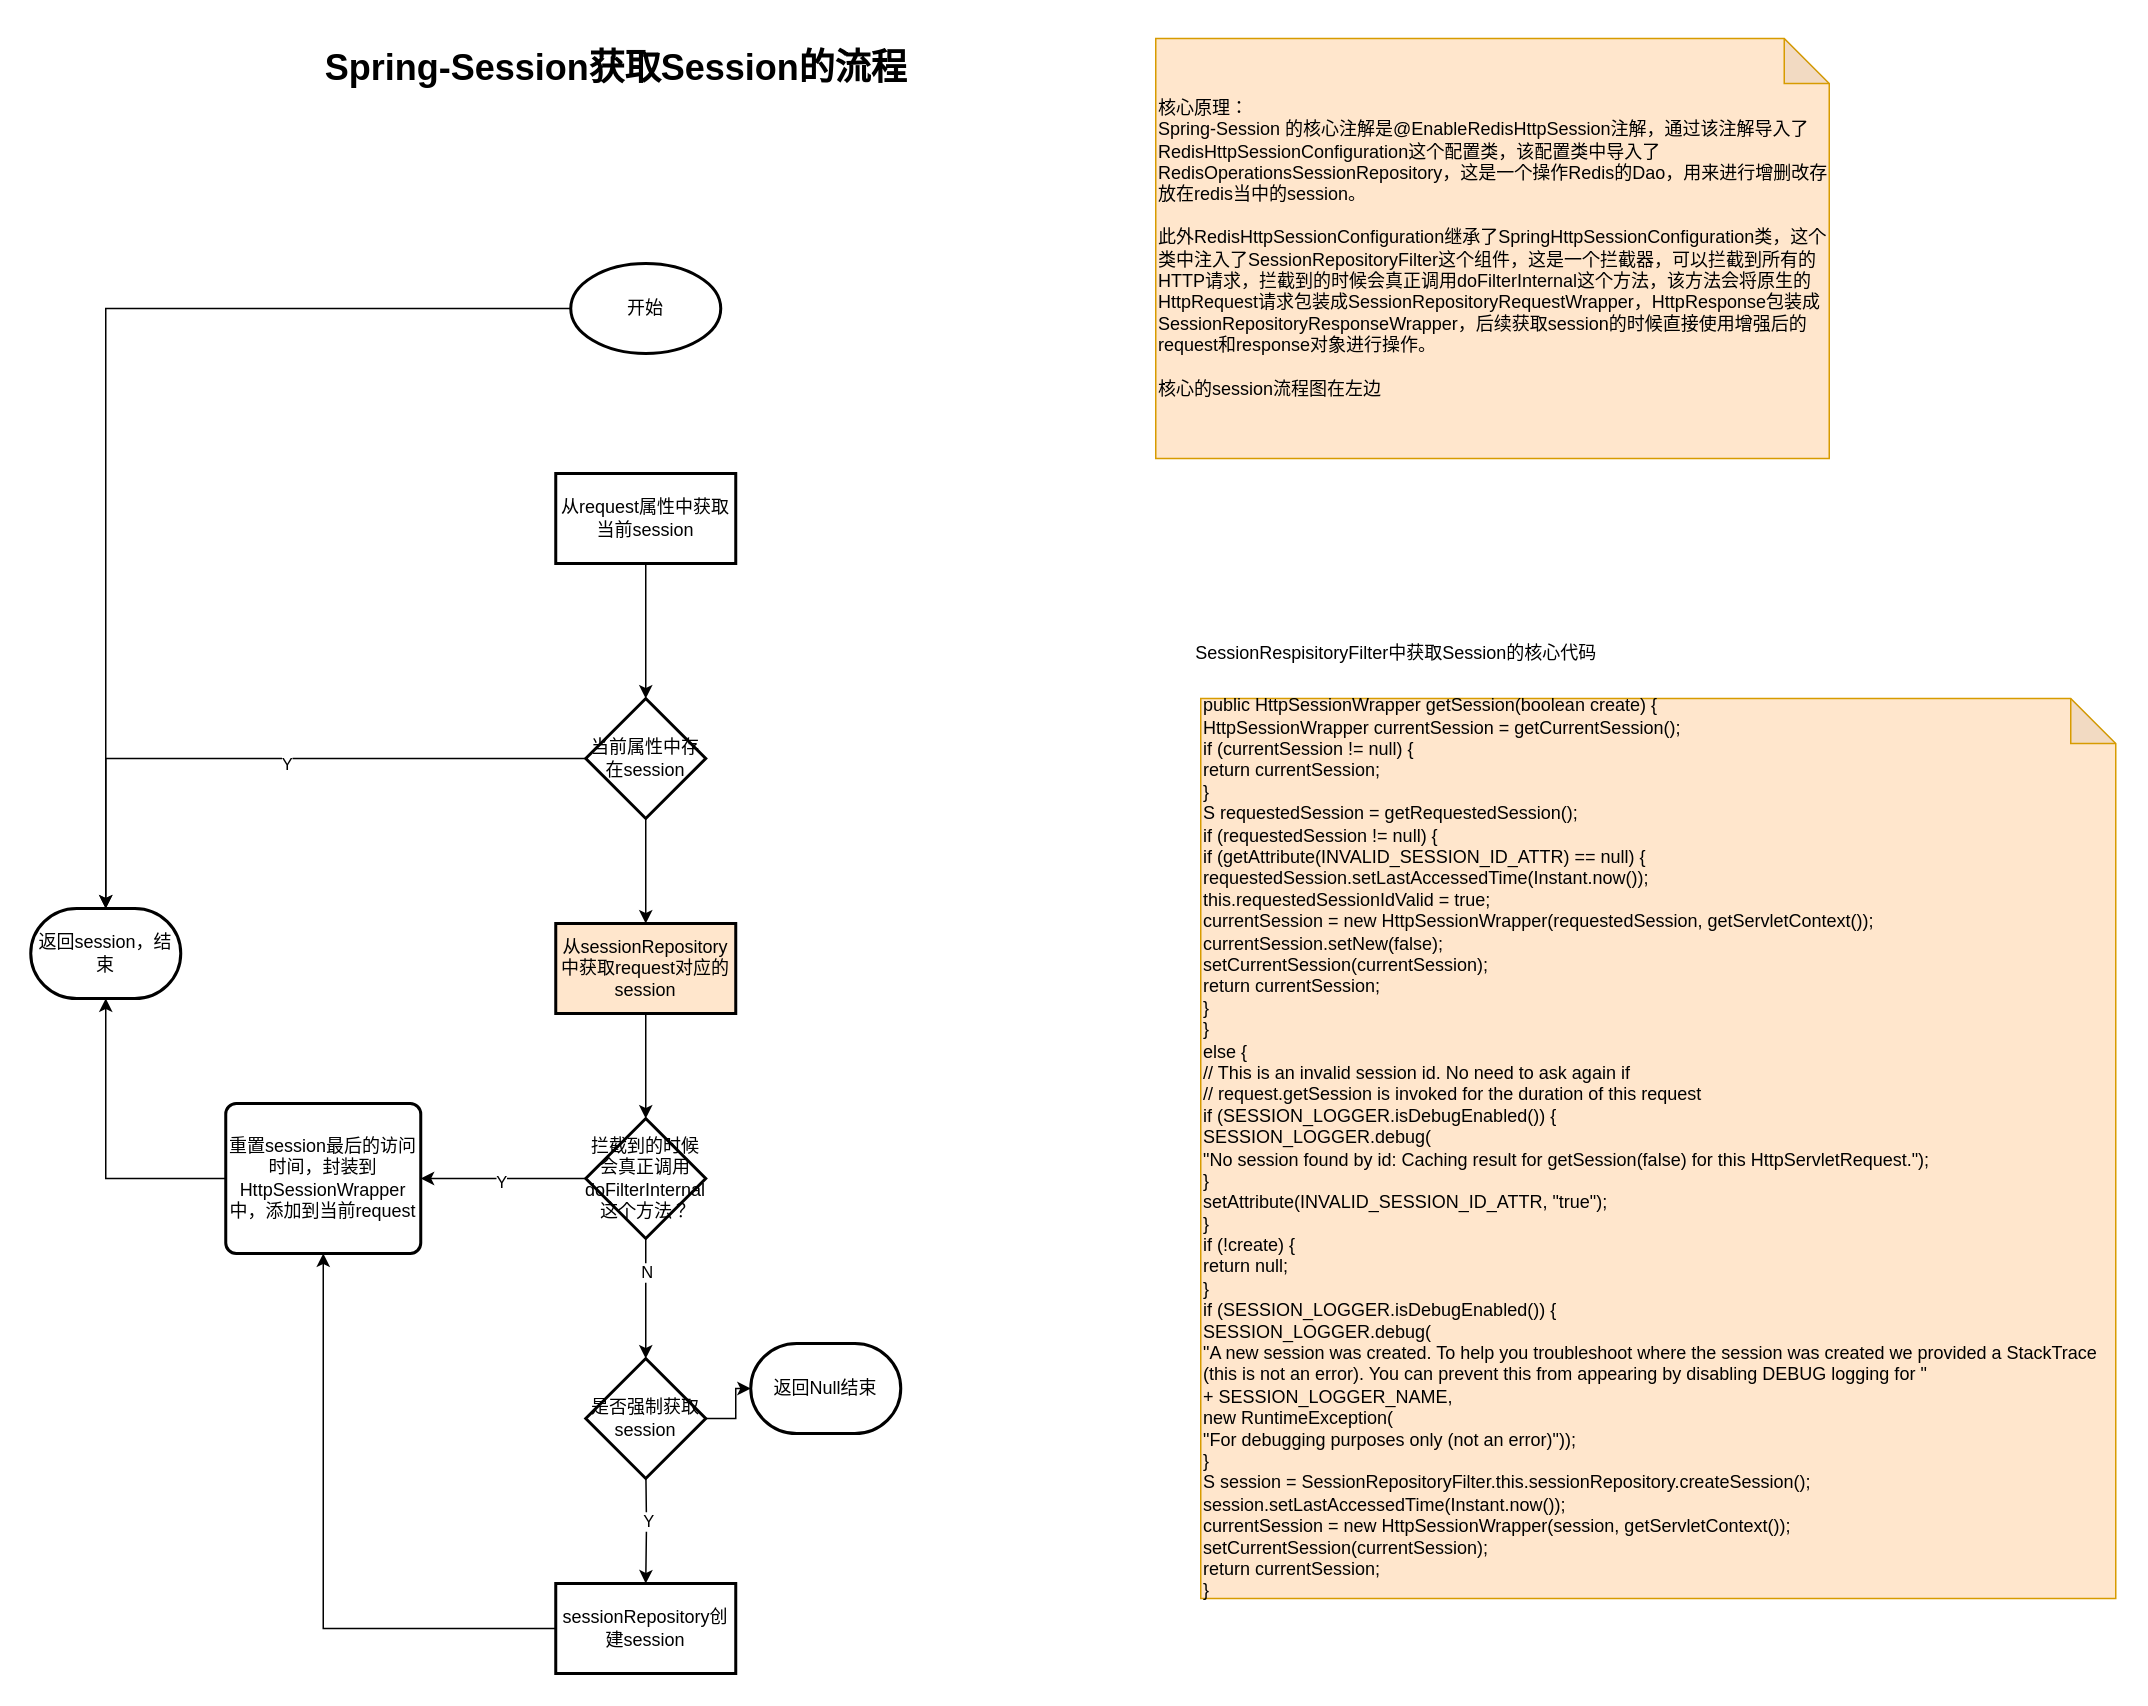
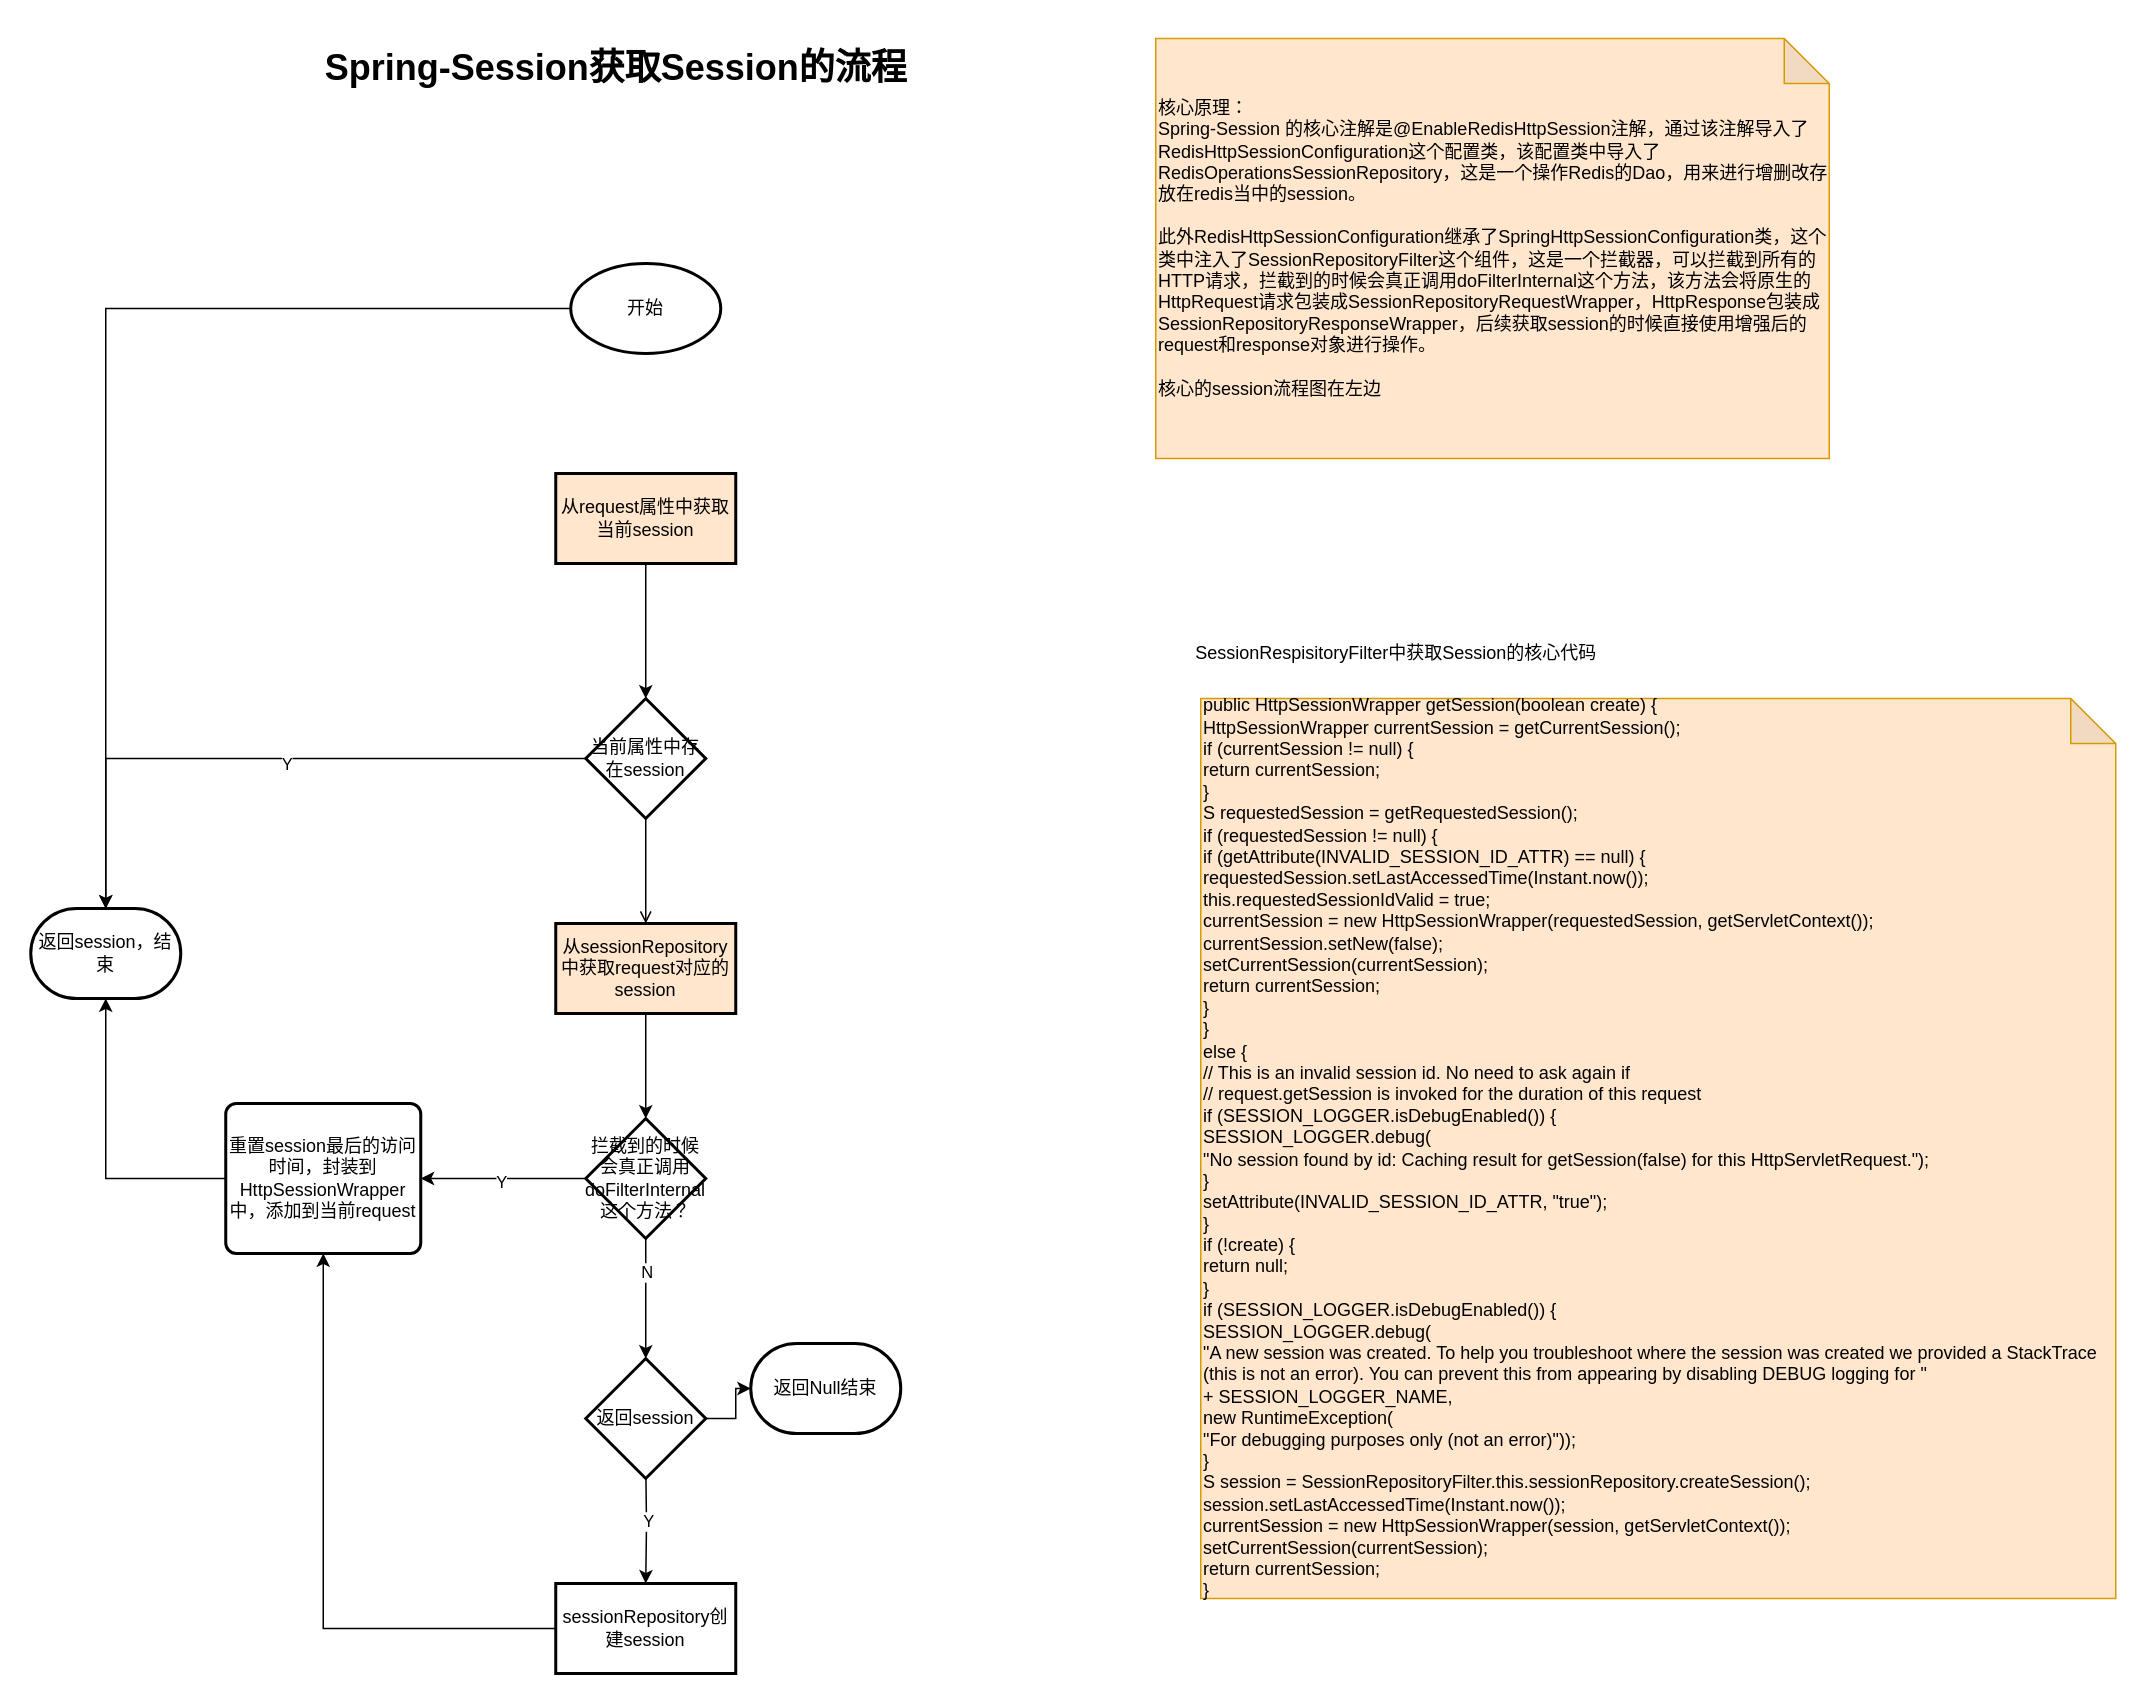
- <mxCell id="9" value="从request属性中获取当前session" style="whiteSpace=wrap;html=1;strokeWidth=2;" vertex="1" parent="1"><mxGeometry x="370" y="315" width="120" height="60" as="geometry" /></mxCell>
+ <mxCell id="9" value="从request属性中获取当前session" style="whiteSpace=wrap;html=1;strokeWidth=2;fillColor=#ffe6cc;" vertex="1" parent="1"><mxGeometry x="370" y="315" width="120" height="60" as="geometry" /></mxCell>
- <mxCell id="10" value="" style="edgeStyle=orthogonalEdgeStyle;rounded=0;orthogonalLoop=1;jettySize=auto;html=1;" edge="1" parent="1" source="13" target="15"><mxGeometry relative="1" as="geometry" /></mxCell>
+ <mxCell id="10" value="" style="edgeStyle=orthogonalEdgeStyle;rounded=0;orthogonalLoop=1;jettySize=auto;html=1;endArrow=open;" edge="1" parent="1" source="13" target="15"><mxGeometry relative="1" as="geometry" /></mxCell>
- <mxCell id="26" value="是否强制获取session" style="rhombus;whiteSpace=wrap;html=1;strokeWidth=2;" vertex="1" parent="1"><mxGeometry x="390" y="905" width="80" height="80" as="geometry" /></mxCell>
+ <mxCell id="26" value="返回session" style="rhombus;whiteSpace=wrap;html=1;strokeWidth=2;" vertex="1" parent="1"><mxGeometry x="390" y="905" width="80" height="80" as="geometry" /></mxCell>
